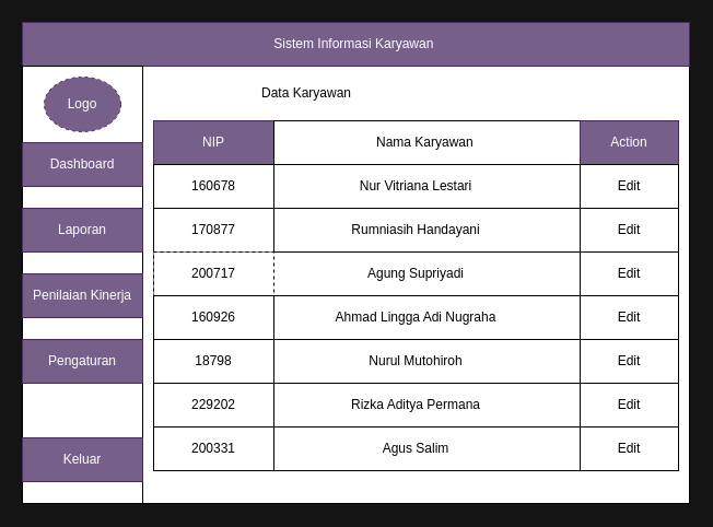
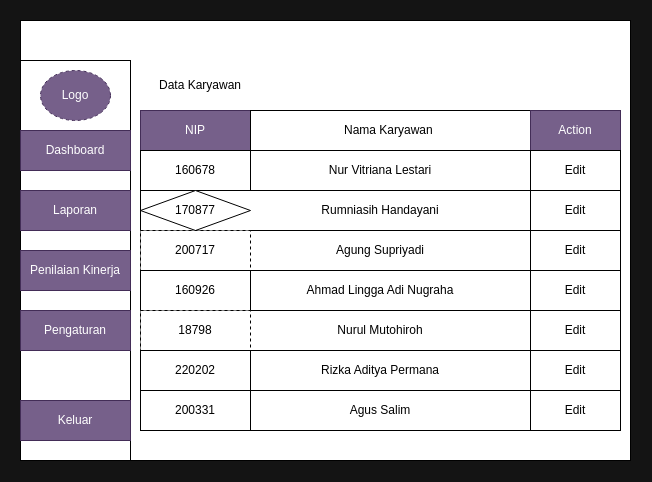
- <mxCell id="3" value="Sistem Informasi Karyawan&amp;nbsp;" style="rounded=0;whiteSpace=wrap;html=1;fillColor=#76608a;strokeColor=#432D57;fontColor=#ffffff;" parent="1" vertex="1"><mxGeometry x="20" y="20" width="610" height="40" as="geometry" /></mxCell>
- <mxCell id="29" value="Data Karyawan" style="text;html=1;strokeColor=none;fillColor=none;align=center;verticalAlign=middle;whiteSpace=wrap;rounded=0;" parent="1" vertex="1"><mxGeometry x="220" y="70" width="120" height="30" as="geometry" /></mxCell>
+ <mxCell id="29" value="Data Karyawan" style="text;html=1;strokeColor=none;fillColor=none;align=center;verticalAlign=middle;whiteSpace=wrap;rounded=0;" parent="1" vertex="1"><mxGeometry x="140" y="70" width="120" height="30" as="geometry" /></mxCell>
- <mxCell id="21" value="170877" style="rounded=0;whiteSpace=wrap;html=1;" parent="1" vertex="1"><mxGeometry x="140" y="190" width="110" height="40" as="geometry" /></mxCell>
+ <mxCell id="21" value="170877" style="rhombus;whiteSpace=wrap;html=1;" parent="1" vertex="1"><mxGeometry x="140" y="190" width="110" height="40" as="geometry" /></mxCell>
- <mxCell id="24" value="18798" style="rounded=0;whiteSpace=wrap;html=1;" parent="1" vertex="1"><mxGeometry x="140" y="310" width="110" height="40" as="geometry" /></mxCell>
+ <mxCell id="24" value="18798" style="rounded=0;whiteSpace=wrap;html=1;dashed=1;" parent="1" vertex="1"><mxGeometry x="140" y="310" width="110" height="40" as="geometry" /></mxCell>
- <mxCell id="26" value="229202" style="rounded=0;whiteSpace=wrap;html=1;" parent="1" vertex="1"><mxGeometry x="140" y="350" width="110" height="40" as="geometry" /></mxCell>
+ <mxCell id="26" value="220202" style="rounded=0;whiteSpace=wrap;html=1;" parent="1" vertex="1"><mxGeometry x="140" y="350" width="110" height="40" as="geometry" /></mxCell>
